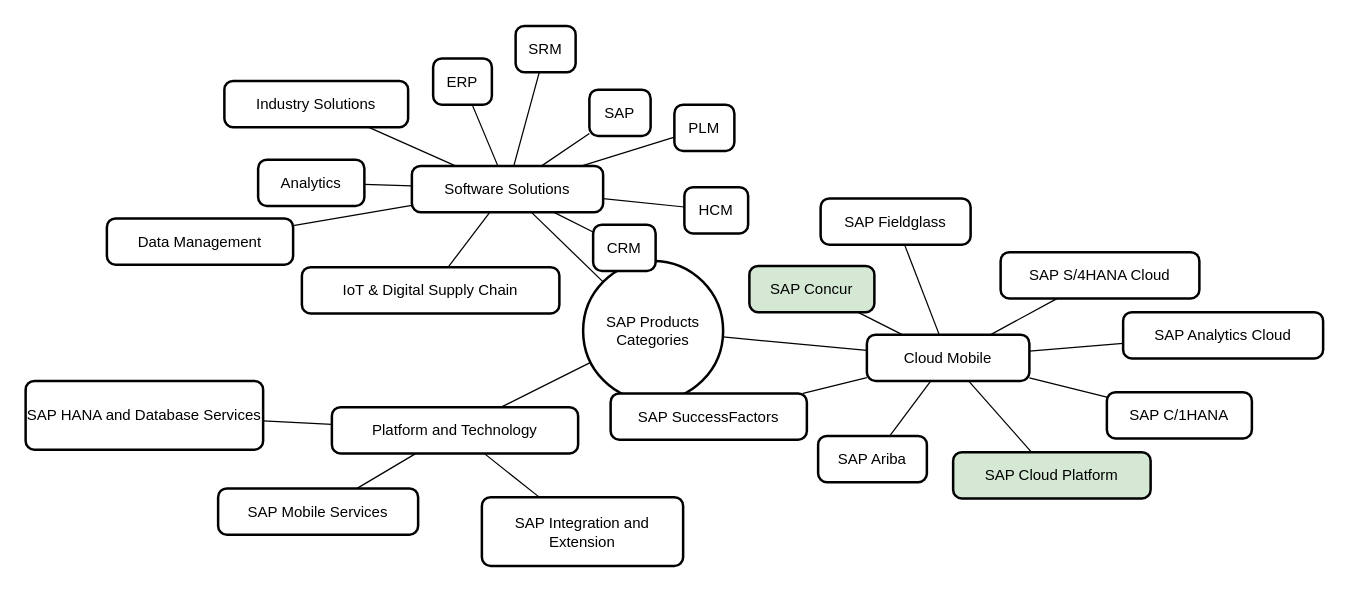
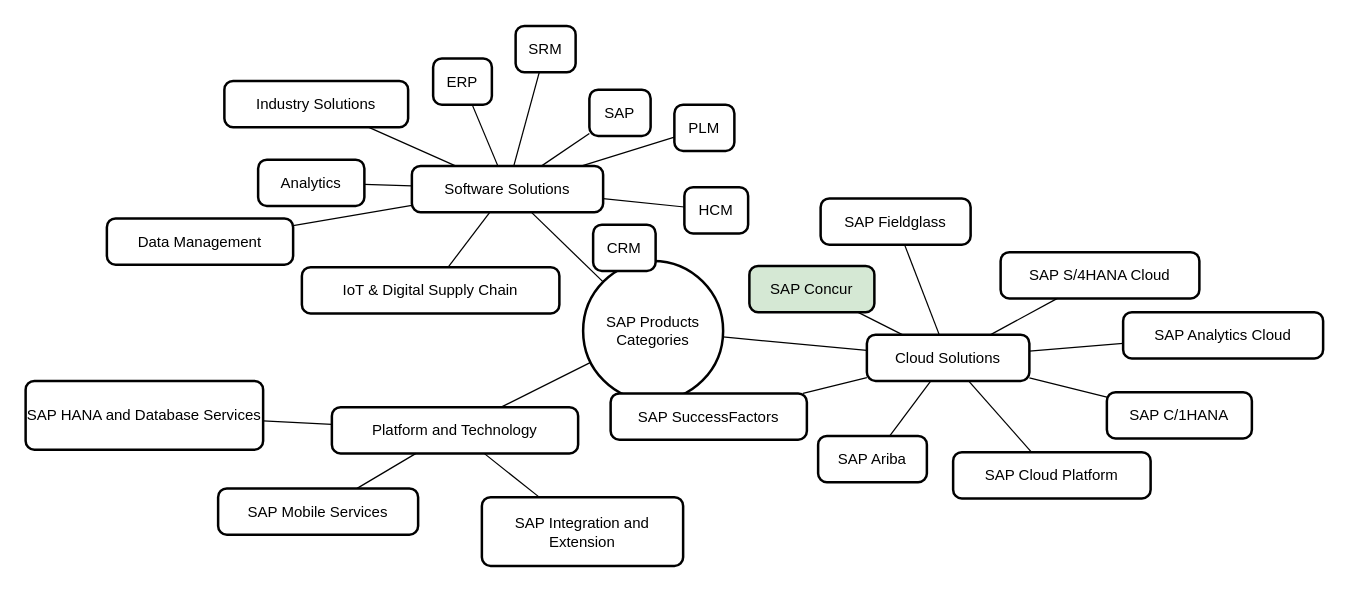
- <mxCell id="31" style="endArrow=none" edge="1" parent="1" source="3" target="5"><mxGeometry relative="1" as="geometry" /></mxCell>
- <mxCell id="14" value="Cloud Mobile" style="rounded=1;absoluteArcSize=1;arcSize=14;whiteSpace=wrap;strokeWidth=2;" vertex="1" parent="1"><mxGeometry x="693" y="267" width="130" height="37" as="geometry" /></mxCell>
+ <mxCell id="14" value="Cloud Solutions" style="rounded=1;absoluteArcSize=1;arcSize=14;whiteSpace=wrap;strokeWidth=2;" vertex="1" parent="1"><mxGeometry x="693" y="267" width="130" height="37" as="geometry" /></mxCell>
- <mxCell id="22" value="SAP Cloud Platform" style="rounded=1;absoluteArcSize=1;arcSize=14;whiteSpace=wrap;strokeWidth=2;fillColor=#d5e8d4;" vertex="1" parent="1"><mxGeometry x="762" y="361" width="158" height="37" as="geometry" /></mxCell>
+ <mxCell id="22" value="SAP Cloud Platform" style="rounded=1;absoluteArcSize=1;arcSize=14;whiteSpace=wrap;strokeWidth=2;" vertex="1" parent="1"><mxGeometry x="762" y="361" width="158" height="37" as="geometry" /></mxCell>
